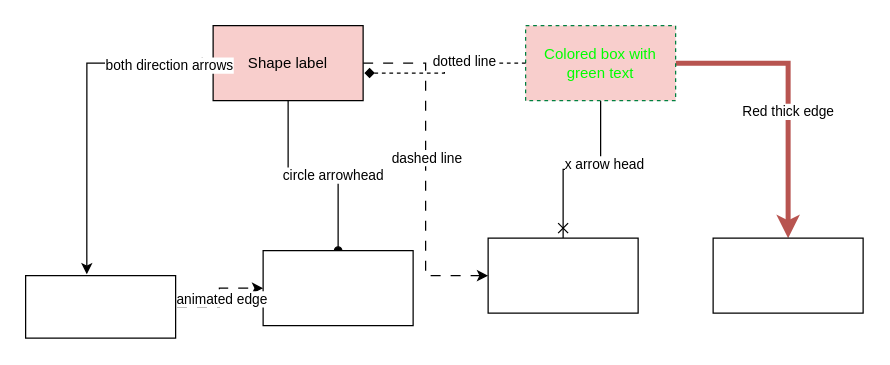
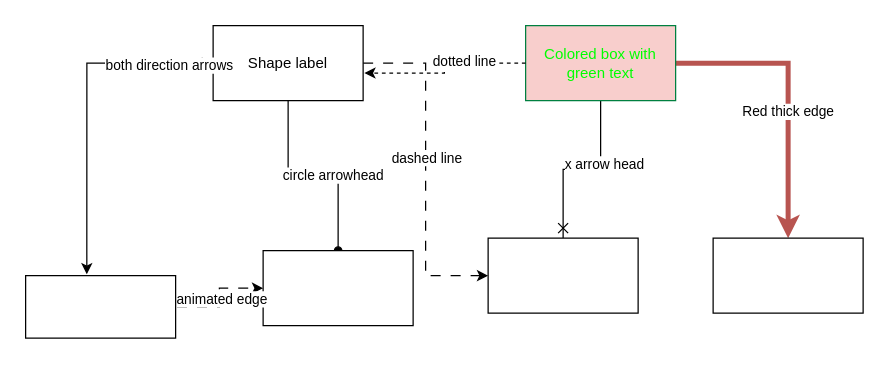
- <mxCell id="11" value="Shape label" style="rounded=0;whiteSpace=wrap;html=1;fillColor=#f8cecc;" vertex="1" parent="1"><mxGeometry x="170" y="20" width="120" height="60" as="geometry" /></mxCell>
+ <mxCell id="11" value="Shape label" style="rounded=0;whiteSpace=wrap;html=1;" vertex="1" parent="1"><mxGeometry x="170" y="20" width="120" height="60" as="geometry" /></mxCell>
- <mxCell id="6" value="&lt;span style=&quot;color: light-dark(rgb(0, 255, 0), rgb(237, 237, 237));&quot;&gt;Colored box with green text&lt;/span&gt;" style="rounded=0;whiteSpace=wrap;html=1;fillColor=#f8cecc;strokeColor=light-dark(#008040, #d7817e);dashed=1;" vertex="1" parent="1"><mxGeometry x="420" y="20" width="120" height="60" as="geometry" /></mxCell>
+ <mxCell id="6" value="&lt;span style=&quot;color: light-dark(rgb(0, 255, 0), rgb(237, 237, 237));&quot;&gt;Colored box with green text&lt;/span&gt;" style="rounded=0;whiteSpace=wrap;html=1;fillColor=#f8cecc;strokeColor=light-dark(#008040, #d7817e);" vertex="1" parent="1"><mxGeometry x="420" y="20" width="120" height="60" as="geometry" /></mxCell>
- <mxCell id="20" style="edgeStyle=orthogonalEdgeStyle;rounded=0;orthogonalLoop=1;jettySize=auto;html=1;entryX=1.008;entryY=0.633;entryDx=0;entryDy=0;entryPerimeter=0;dashed=1;endArrow=diamond;" edge="1" parent="1" source="6" target="11"><mxGeometry relative="1" as="geometry" /></mxCell>
+ <mxCell id="20" style="edgeStyle=orthogonalEdgeStyle;rounded=0;orthogonalLoop=1;jettySize=auto;html=1;entryX=1.008;entryY=0.633;entryDx=0;entryDy=0;entryPerimeter=0;dashed=1;" edge="1" parent="1" source="6" target="11"><mxGeometry relative="1" as="geometry" /></mxCell>
